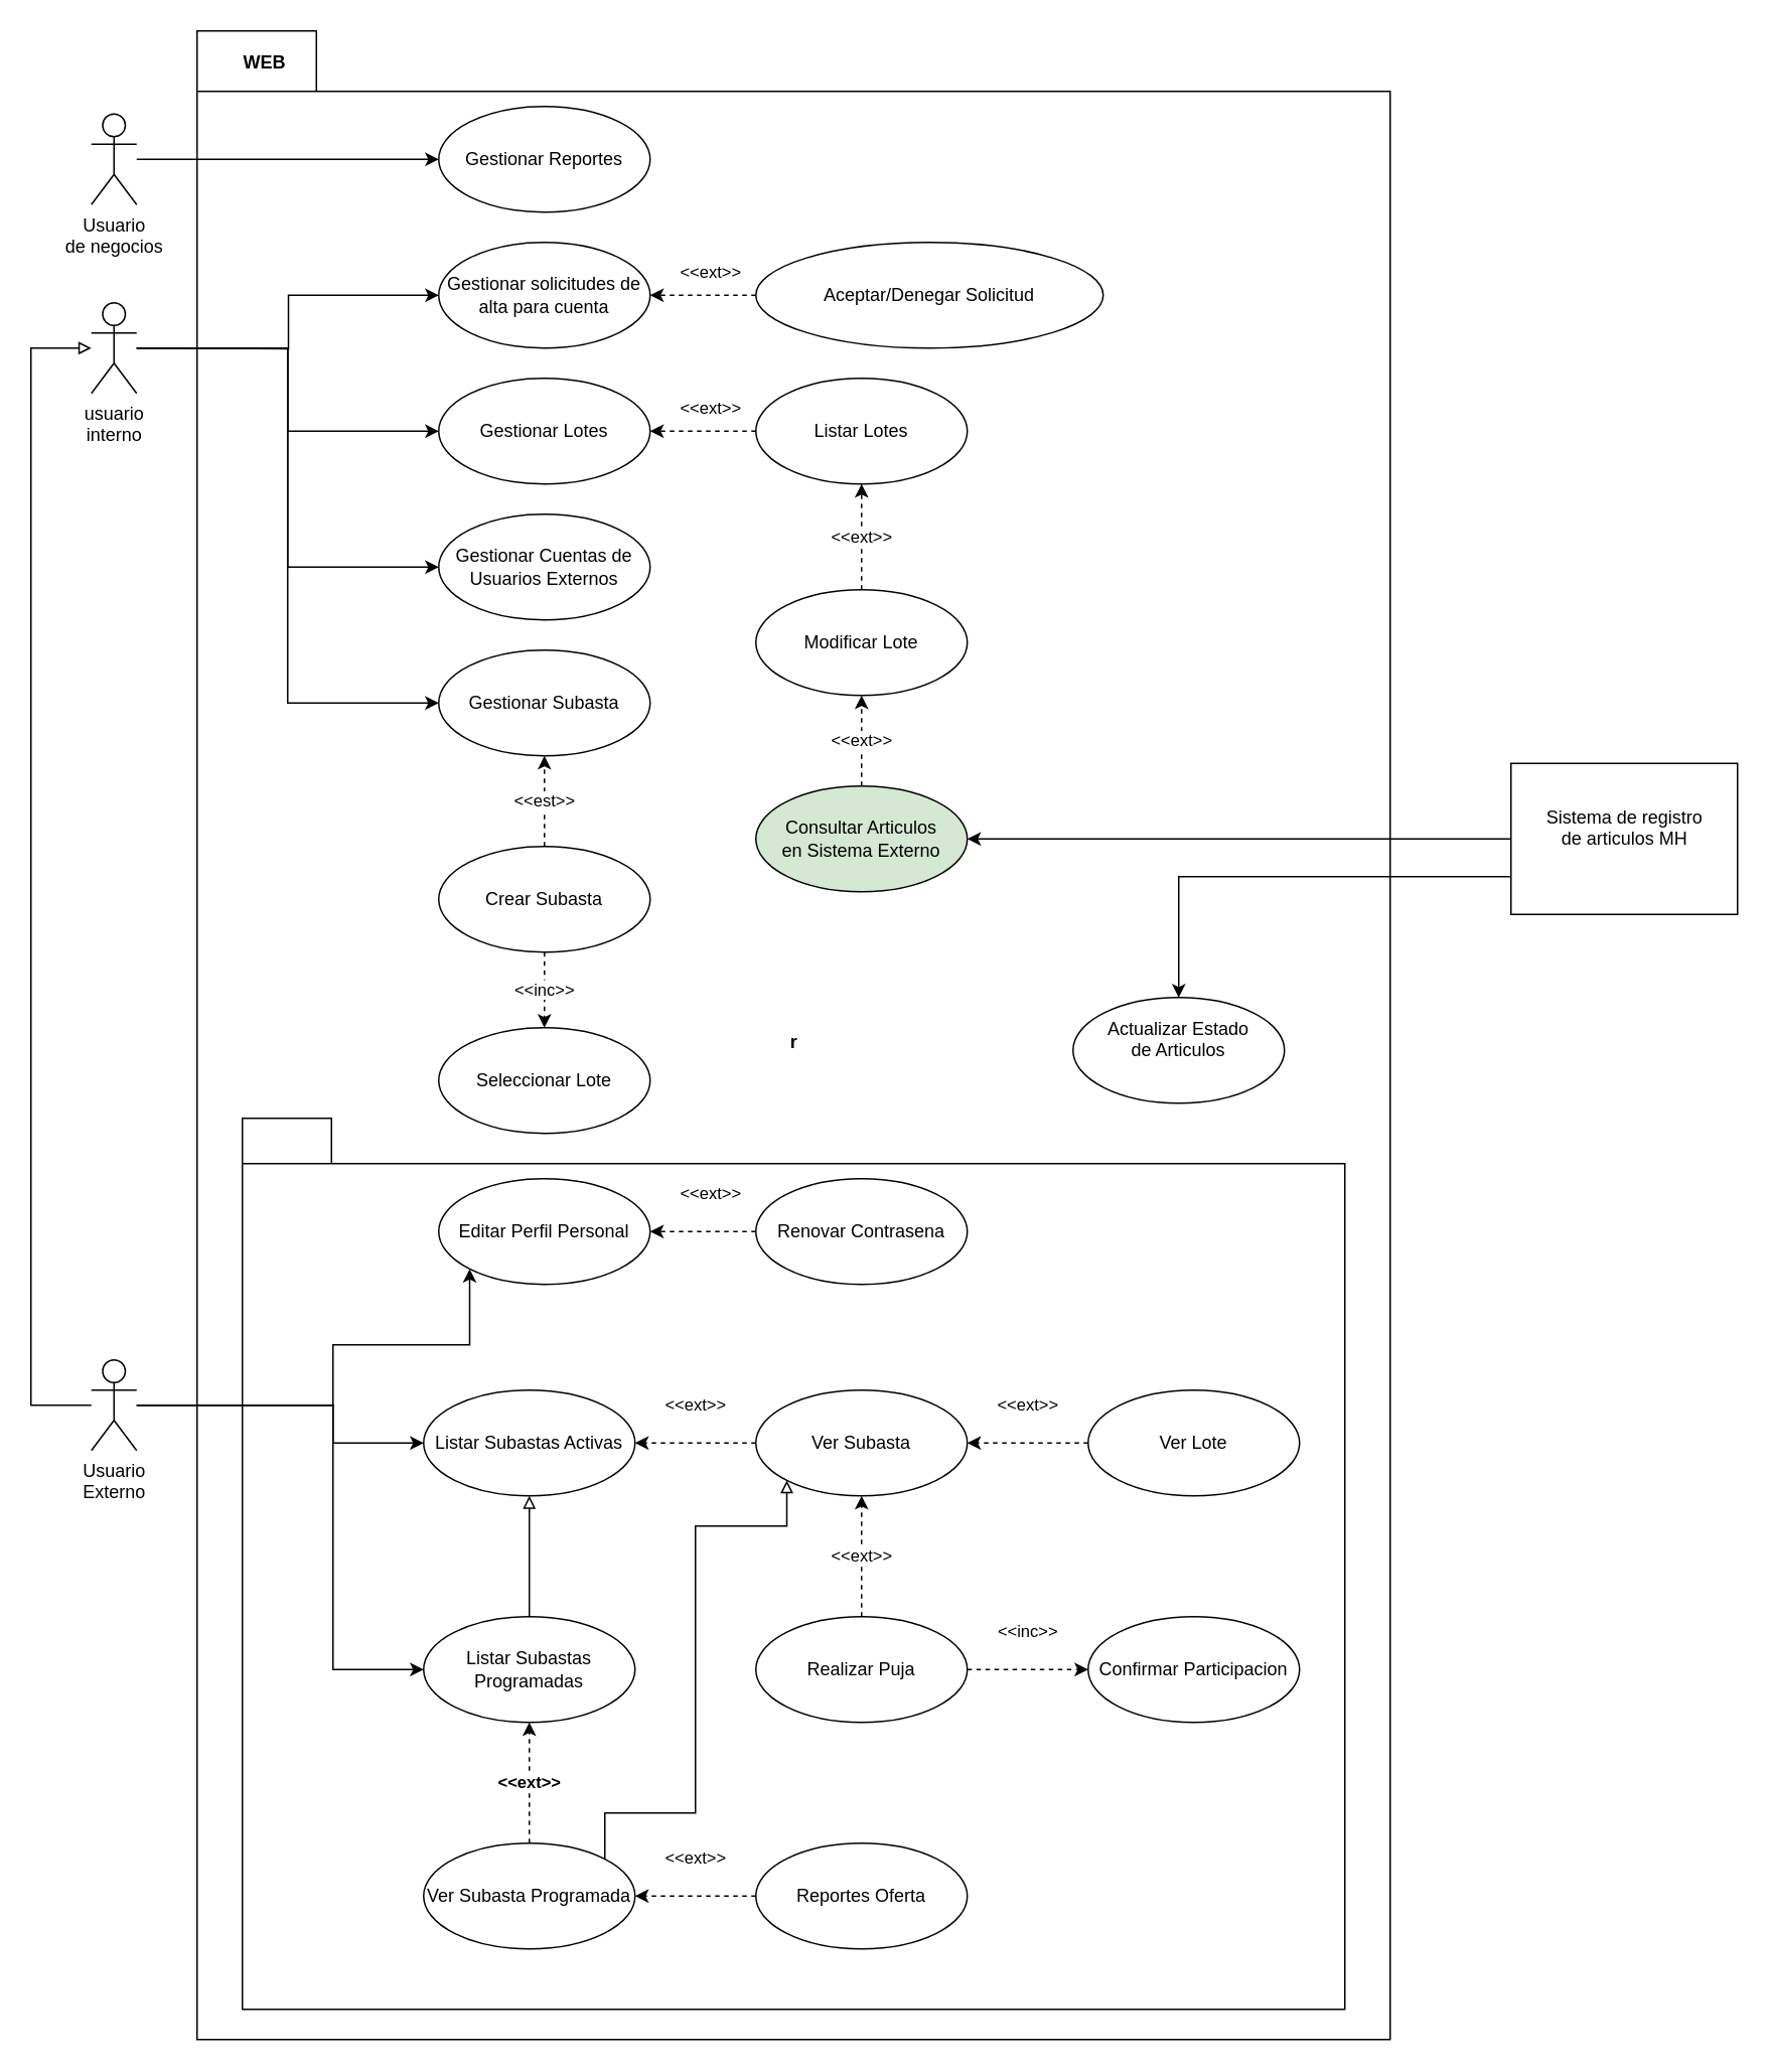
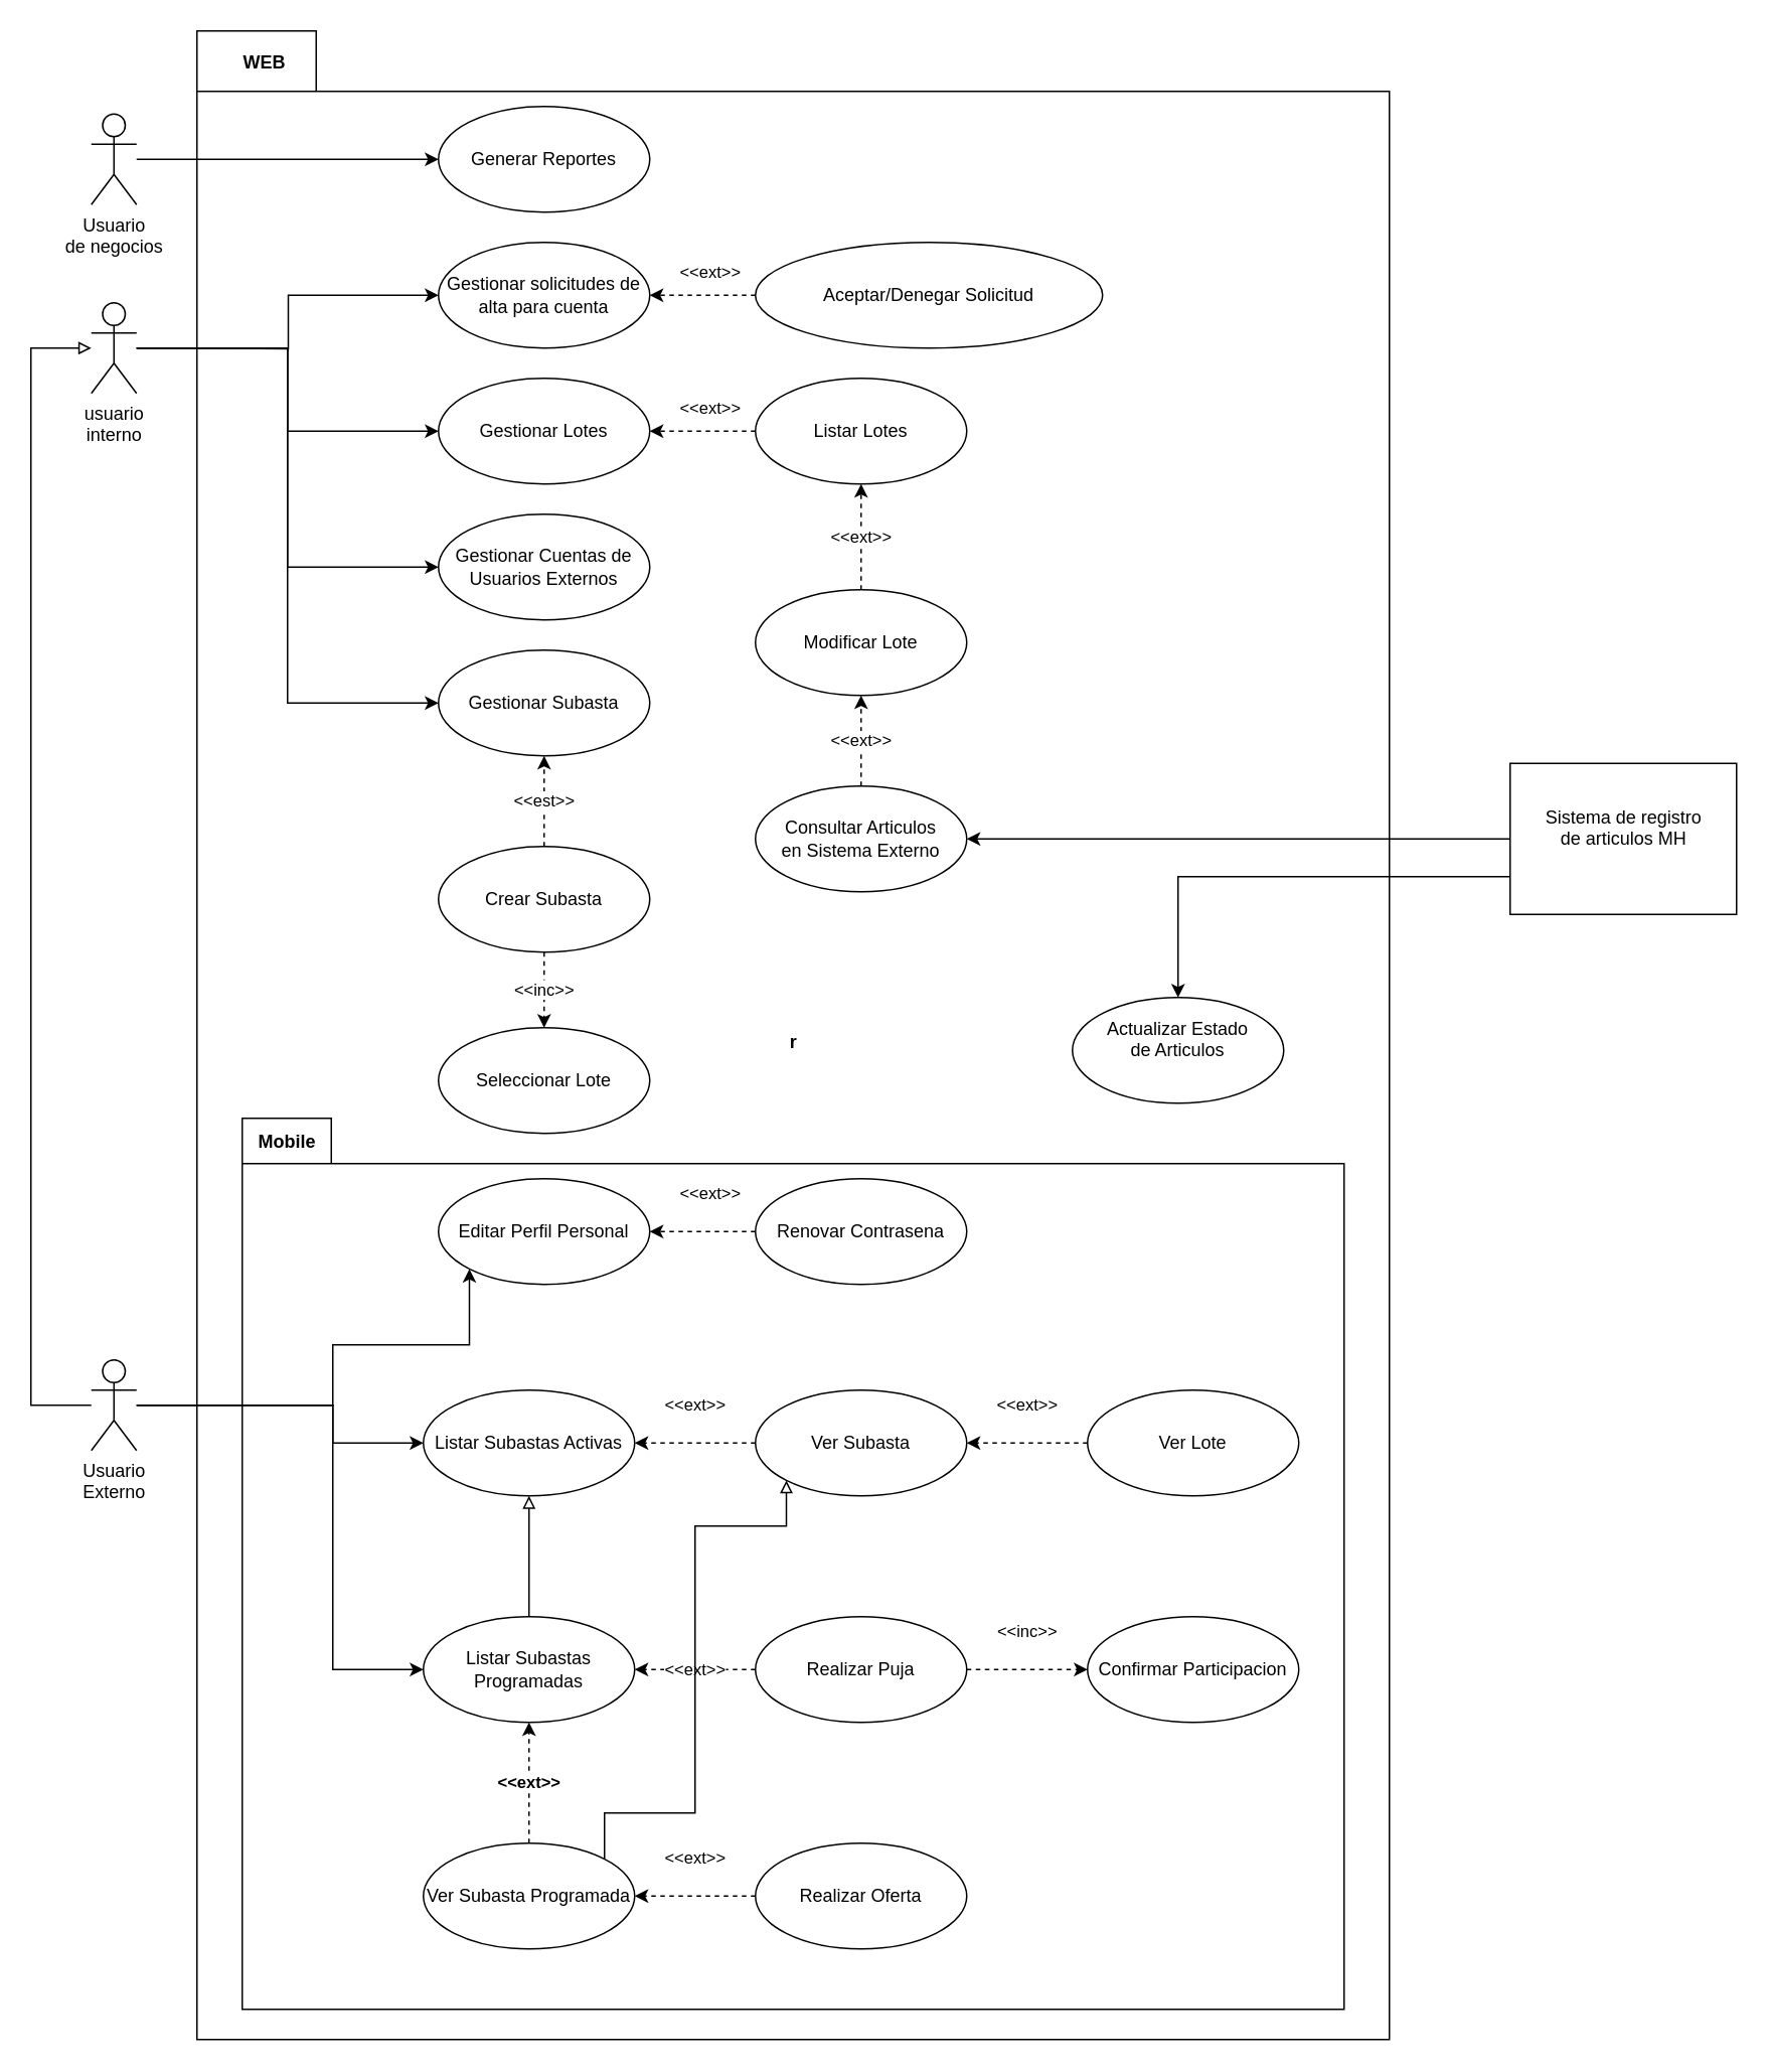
- <mxCell id="55" value="Gestionar Reportes" style="ellipse;whiteSpace=wrap;html=1;" vertex="1" parent="1"><mxGeometry x="290" y="70" width="140" height="70" as="geometry" /></mxCell>
+ <mxCell id="55" value="Generar Reportes" style="ellipse;whiteSpace=wrap;html=1;" vertex="1" parent="1"><mxGeometry x="290" y="70" width="140" height="70" as="geometry" /></mxCell>
- <mxCell id="12" value="&lt;div&gt;Consultar Articulos&lt;/div&gt;&lt;div&gt;en Sistema Externo&lt;br&gt;&lt;/div&gt;" style="ellipse;whiteSpace=wrap;html=1;fillColor=#d5e8d4;" parent="1" vertex="1"><mxGeometry x="500" y="520" width="140" height="70" as="geometry" /></mxCell>
+ <mxCell id="12" value="&lt;div&gt;Consultar Articulos&lt;/div&gt;&lt;div&gt;en Sistema Externo&lt;br&gt;&lt;/div&gt;" style="ellipse;whiteSpace=wrap;html=1;" parent="1" vertex="1"><mxGeometry x="500" y="520" width="140" height="70" as="geometry" /></mxCell>
+ <mxCell id="50" value="Mobile" style="text;align=center;fontStyle=1;verticalAlign=middle;spacingLeft=3;spacingRight=3;strokeColor=none;rotatable=0;points=[[0,0.5],[1,0.5]];portConstraint=eastwest;" parent="1" vertex="1"><mxGeometry x="160" y="740" width="60" height="30" as="geometry" /></mxCell>
- <mxCell id="35" value="&amp;lt;&amp;lt;ext&amp;gt;&amp;gt;" style="edgeStyle=orthogonalEdgeStyle;rounded=0;orthogonalLoop=1;jettySize=auto;html=1;endArrow=classic;endFill=1;dashed=1;" parent="1" source="39" target="37" edge="1"><mxGeometry relative="1" as="geometry" /></mxCell>
+ <mxCell id="35" value="&amp;lt;&amp;lt;ext&amp;gt;&amp;gt;" style="edgeStyle=orthogonalEdgeStyle;rounded=0;orthogonalLoop=1;jettySize=auto;html=1;endArrow=classic;endFill=1;dashed=1;" parent="1" source="39" target="44" edge="1"><mxGeometry relative="1" as="geometry" /></mxCell>
- <mxCell id="48" value="Reportes Oferta" style="ellipse;whiteSpace=wrap;html=1;" parent="1" vertex="1"><mxGeometry x="500" y="1220" width="140" height="70" as="geometry" /></mxCell>
+ <mxCell id="48" value="Realizar Oferta" style="ellipse;whiteSpace=wrap;html=1;" parent="1" vertex="1"><mxGeometry x="500" y="1220" width="140" height="70" as="geometry" /></mxCell>
